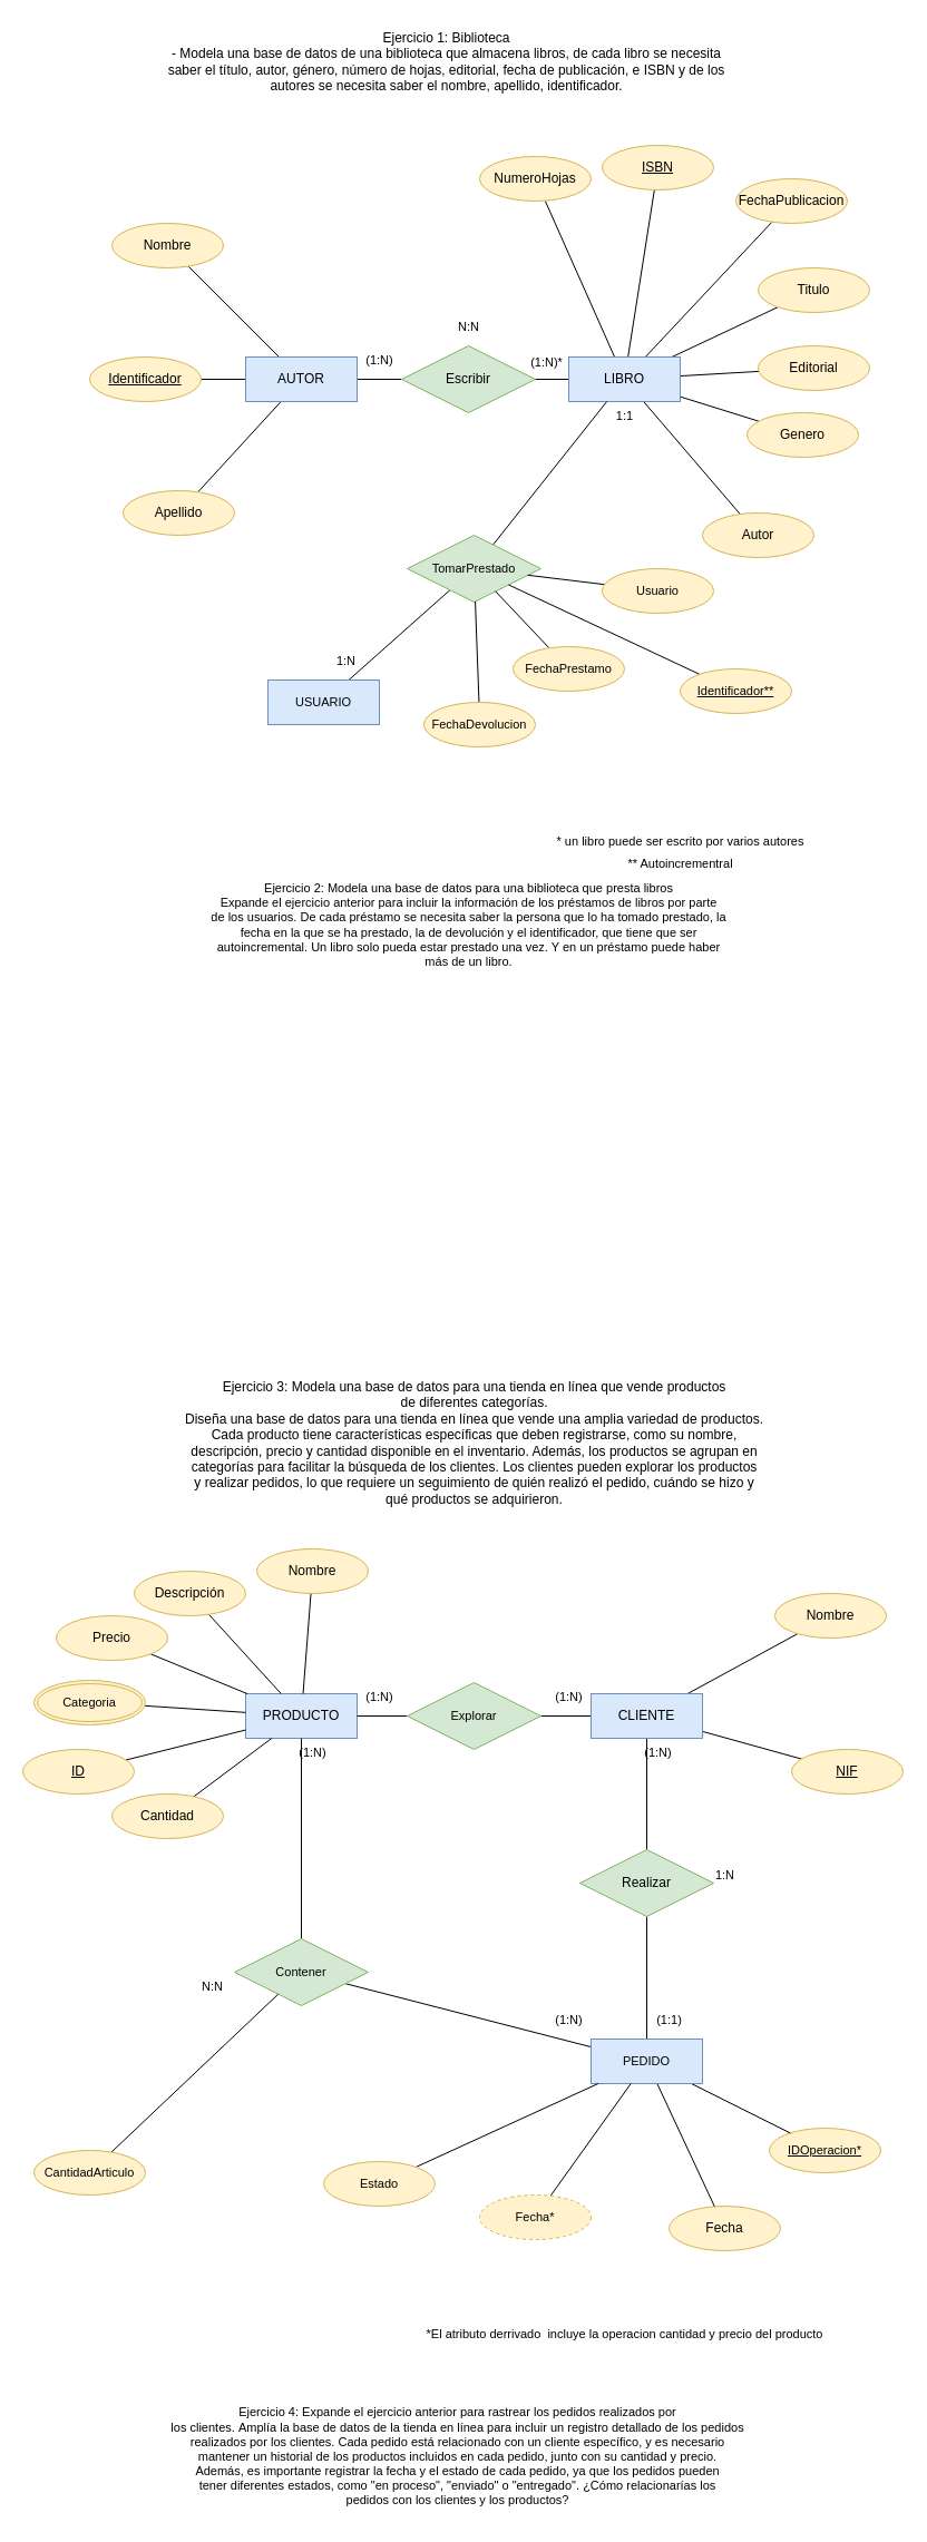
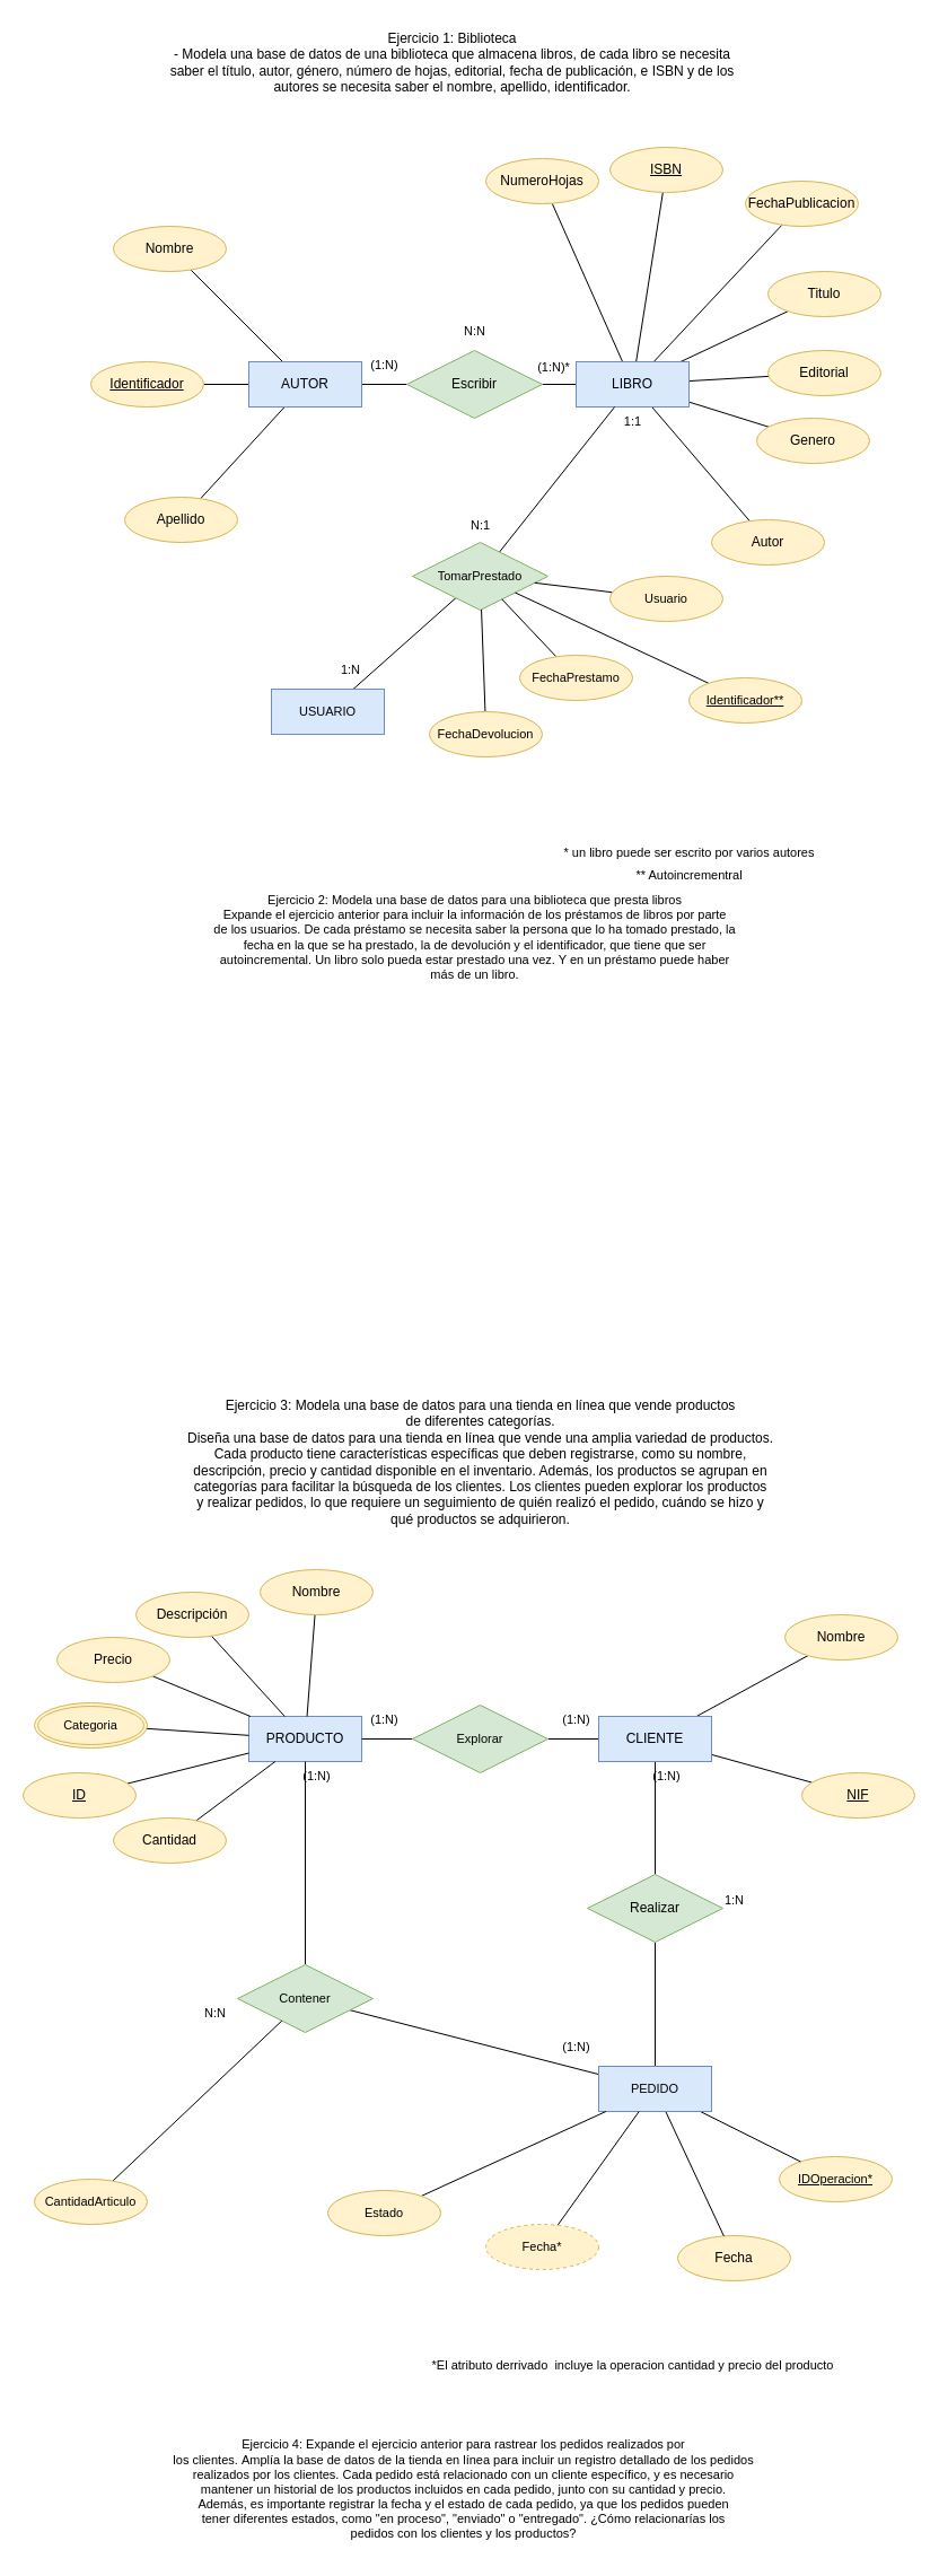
+ <mxCell id="48" value="N:1" style="text;html=1;align=center;verticalAlign=middle;resizable=0;points=[];autosize=1;strokeColor=none;fillColor=none;fontSize=11;fontFamily=Helvetica;fontColor=default;" parent="1" vertex="1"><mxGeometry x="405" y="450" width="40" height="30" as="geometry" /></mxCell>
- <mxCell id="90" value="(1:1)" style="text;html=1;align=center;verticalAlign=middle;resizable=0;points=[];autosize=1;strokeColor=none;fillColor=none;fontSize=11;fontFamily=Helvetica;fontColor=default;" vertex="1" parent="1"><mxGeometry x="575" y="1798" width="50" height="30" as="geometry" /></mxCell>
